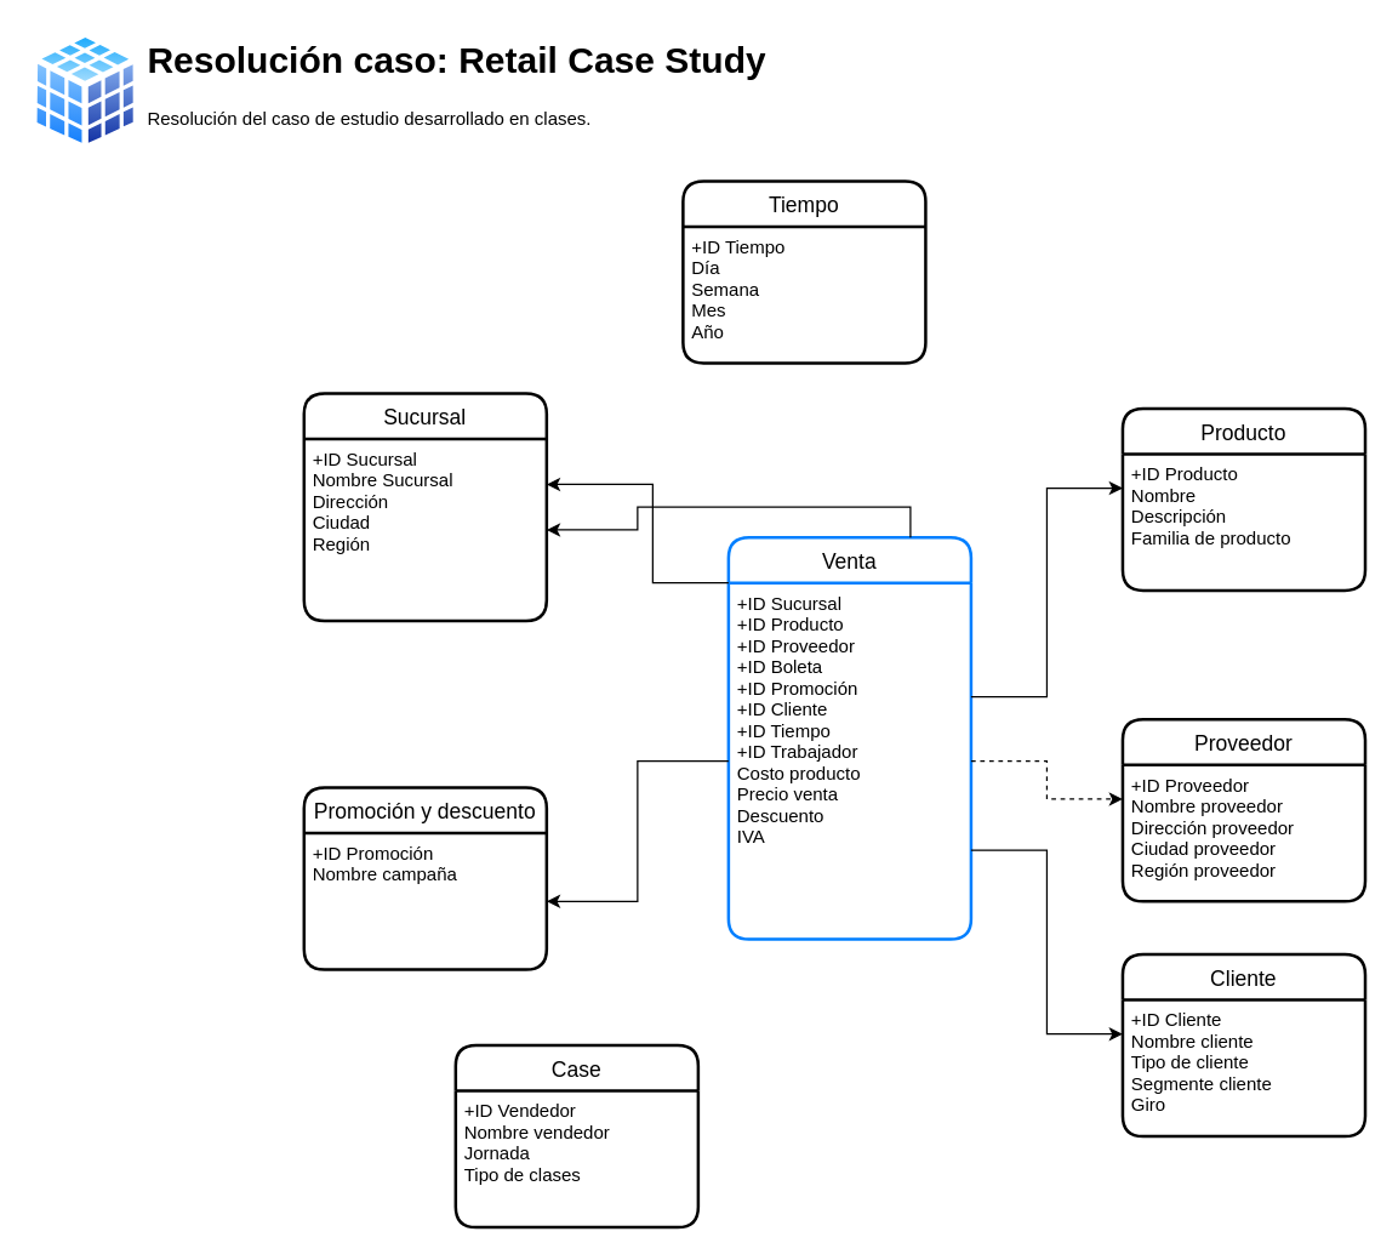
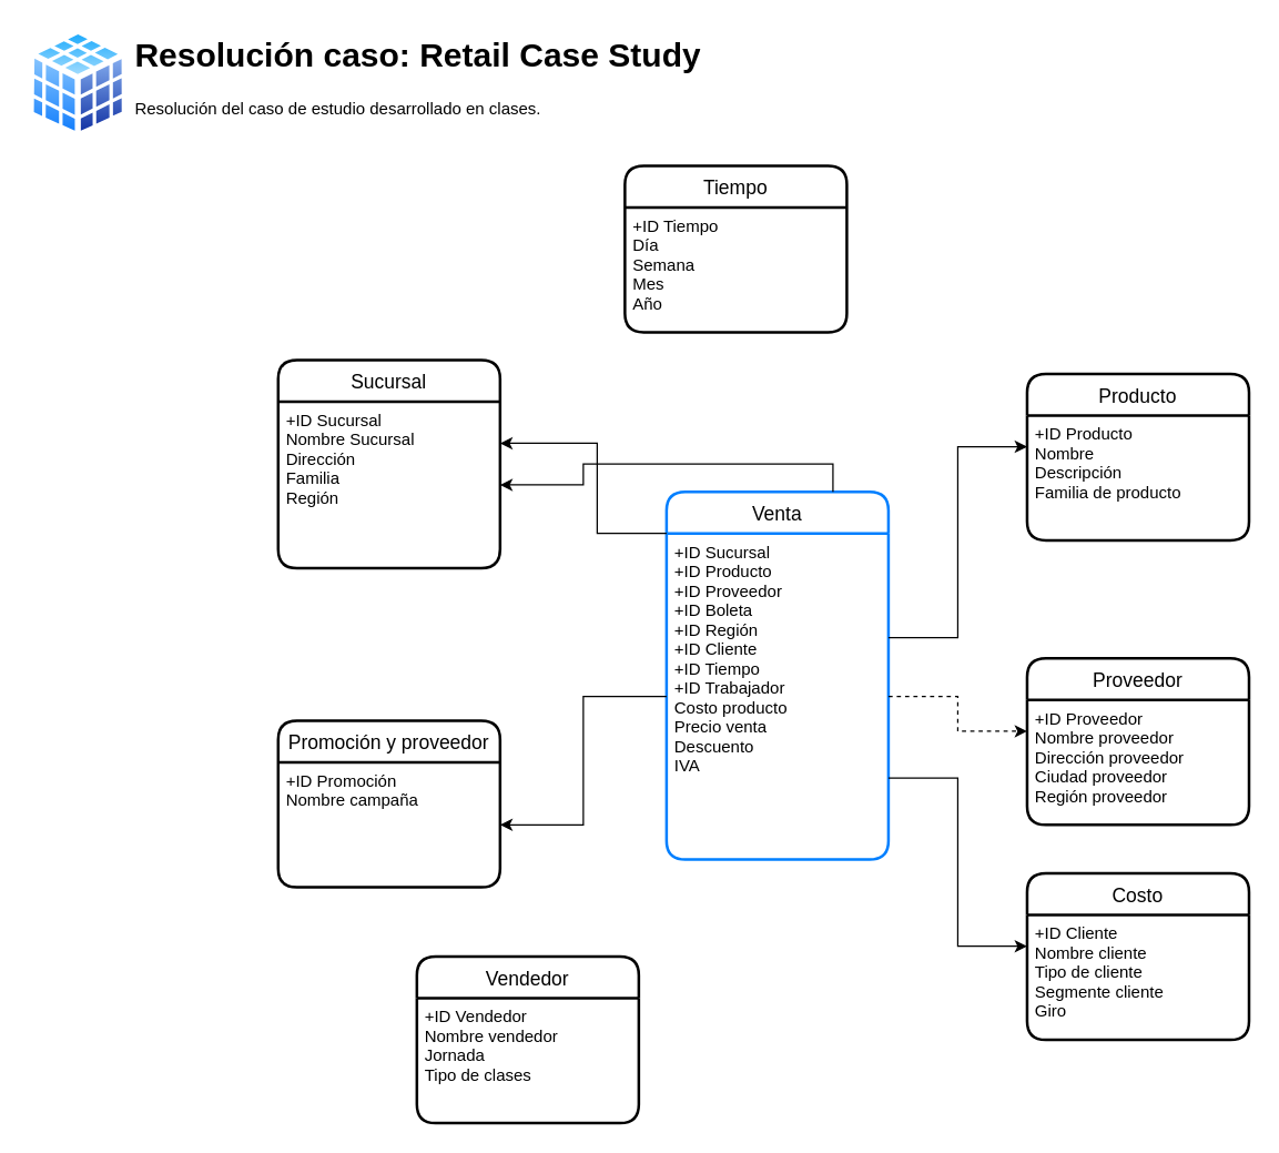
- <mxCell id="5" value="+ID Sucursal&#10;Nombre Sucursal&#10;Dirección&#10;Ciudad&#10;Región&#10;" style="align=left;strokeColor=none;fillColor=none;spacingLeft=4;fontSize=12;verticalAlign=top;resizable=0;rotatable=0;part=1;" vertex="1" parent="4"><mxGeometry y="30" width="160" height="120" as="geometry" /></mxCell>
+ <mxCell id="5" value="+ID Sucursal&#10;Nombre Sucursal&#10;Dirección&#10;Familia&#10;Región&#10;" style="align=left;strokeColor=none;fillColor=none;spacingLeft=4;fontSize=12;verticalAlign=top;resizable=0;rotatable=0;part=1;" vertex="1" parent="4"><mxGeometry y="30" width="160" height="120" as="geometry" /></mxCell>
- <mxCell id="3" value="+ID Sucursal&#10;+ID Producto&#10;+ID Proveedor&#10;+ID Boleta&#10;+ID Promoción&#10;+ID Cliente&#10;+ID Tiempo&#10;+ID Trabajador&#10;Costo producto&#10;Precio venta&#10;Descuento&#10;IVA&#10;" style="align=left;strokeColor=none;fillColor=none;spacingLeft=4;fontSize=12;verticalAlign=top;resizable=0;rotatable=0;part=1;" vertex="1" parent="2"><mxGeometry y="30" width="160" height="235" as="geometry" /></mxCell>
+ <mxCell id="3" value="+ID Sucursal&#10;+ID Producto&#10;+ID Proveedor&#10;+ID Boleta&#10;+ID Región&#10;+ID Cliente&#10;+ID Tiempo&#10;+ID Trabajador&#10;Costo producto&#10;Precio venta&#10;Descuento&#10;IVA&#10;" style="align=left;strokeColor=none;fillColor=none;spacingLeft=4;fontSize=12;verticalAlign=top;resizable=0;rotatable=0;part=1;" vertex="1" parent="2"><mxGeometry y="30" width="160" height="235" as="geometry" /></mxCell>
- <mxCell id="13" value="Promoción y descuento" style="swimlane;childLayout=stackLayout;horizontal=1;startSize=30;horizontalStack=0;rounded=1;fontSize=14;fontStyle=0;strokeWidth=2;resizeParent=0;resizeLast=1;shadow=0;dashed=0;align=center;" vertex="1" parent="1"><mxGeometry x="200" y="519" width="160" height="120" as="geometry" /></mxCell>
+ <mxCell id="13" value="Promoción y proveedor" style="swimlane;childLayout=stackLayout;horizontal=1;startSize=30;horizontalStack=0;rounded=1;fontSize=14;fontStyle=0;strokeWidth=2;resizeParent=0;resizeLast=1;shadow=0;dashed=0;align=center;" vertex="1" parent="1"><mxGeometry x="200" y="519" width="160" height="120" as="geometry" /></mxCell>
- <mxCell id="17" value="Cliente" style="swimlane;childLayout=stackLayout;horizontal=1;startSize=30;horizontalStack=0;rounded=1;fontSize=14;fontStyle=0;strokeWidth=2;resizeParent=0;resizeLast=1;shadow=0;dashed=0;align=center;" vertex="1" parent="1"><mxGeometry x="740" y="629" width="160" height="120" as="geometry" /></mxCell>
+ <mxCell id="17" value="Costo" style="swimlane;childLayout=stackLayout;horizontal=1;startSize=30;horizontalStack=0;rounded=1;fontSize=14;fontStyle=0;strokeWidth=2;resizeParent=0;resizeLast=1;shadow=0;dashed=0;align=center;" vertex="1" parent="1"><mxGeometry x="740" y="629" width="160" height="120" as="geometry" /></mxCell>
- <mxCell id="20" value="Case" style="swimlane;childLayout=stackLayout;horizontal=1;startSize=30;horizontalStack=0;rounded=1;fontSize=14;fontStyle=0;strokeWidth=2;resizeParent=0;resizeLast=1;shadow=0;dashed=0;align=center;" vertex="1" parent="1"><mxGeometry x="300" y="689" width="160" height="120" as="geometry" /></mxCell>
+ <mxCell id="20" value="Vendedor" style="swimlane;childLayout=stackLayout;horizontal=1;startSize=30;horizontalStack=0;rounded=1;fontSize=14;fontStyle=0;strokeWidth=2;resizeParent=0;resizeLast=1;shadow=0;dashed=0;align=center;" vertex="1" parent="1"><mxGeometry x="300" y="689" width="160" height="120" as="geometry" /></mxCell>
